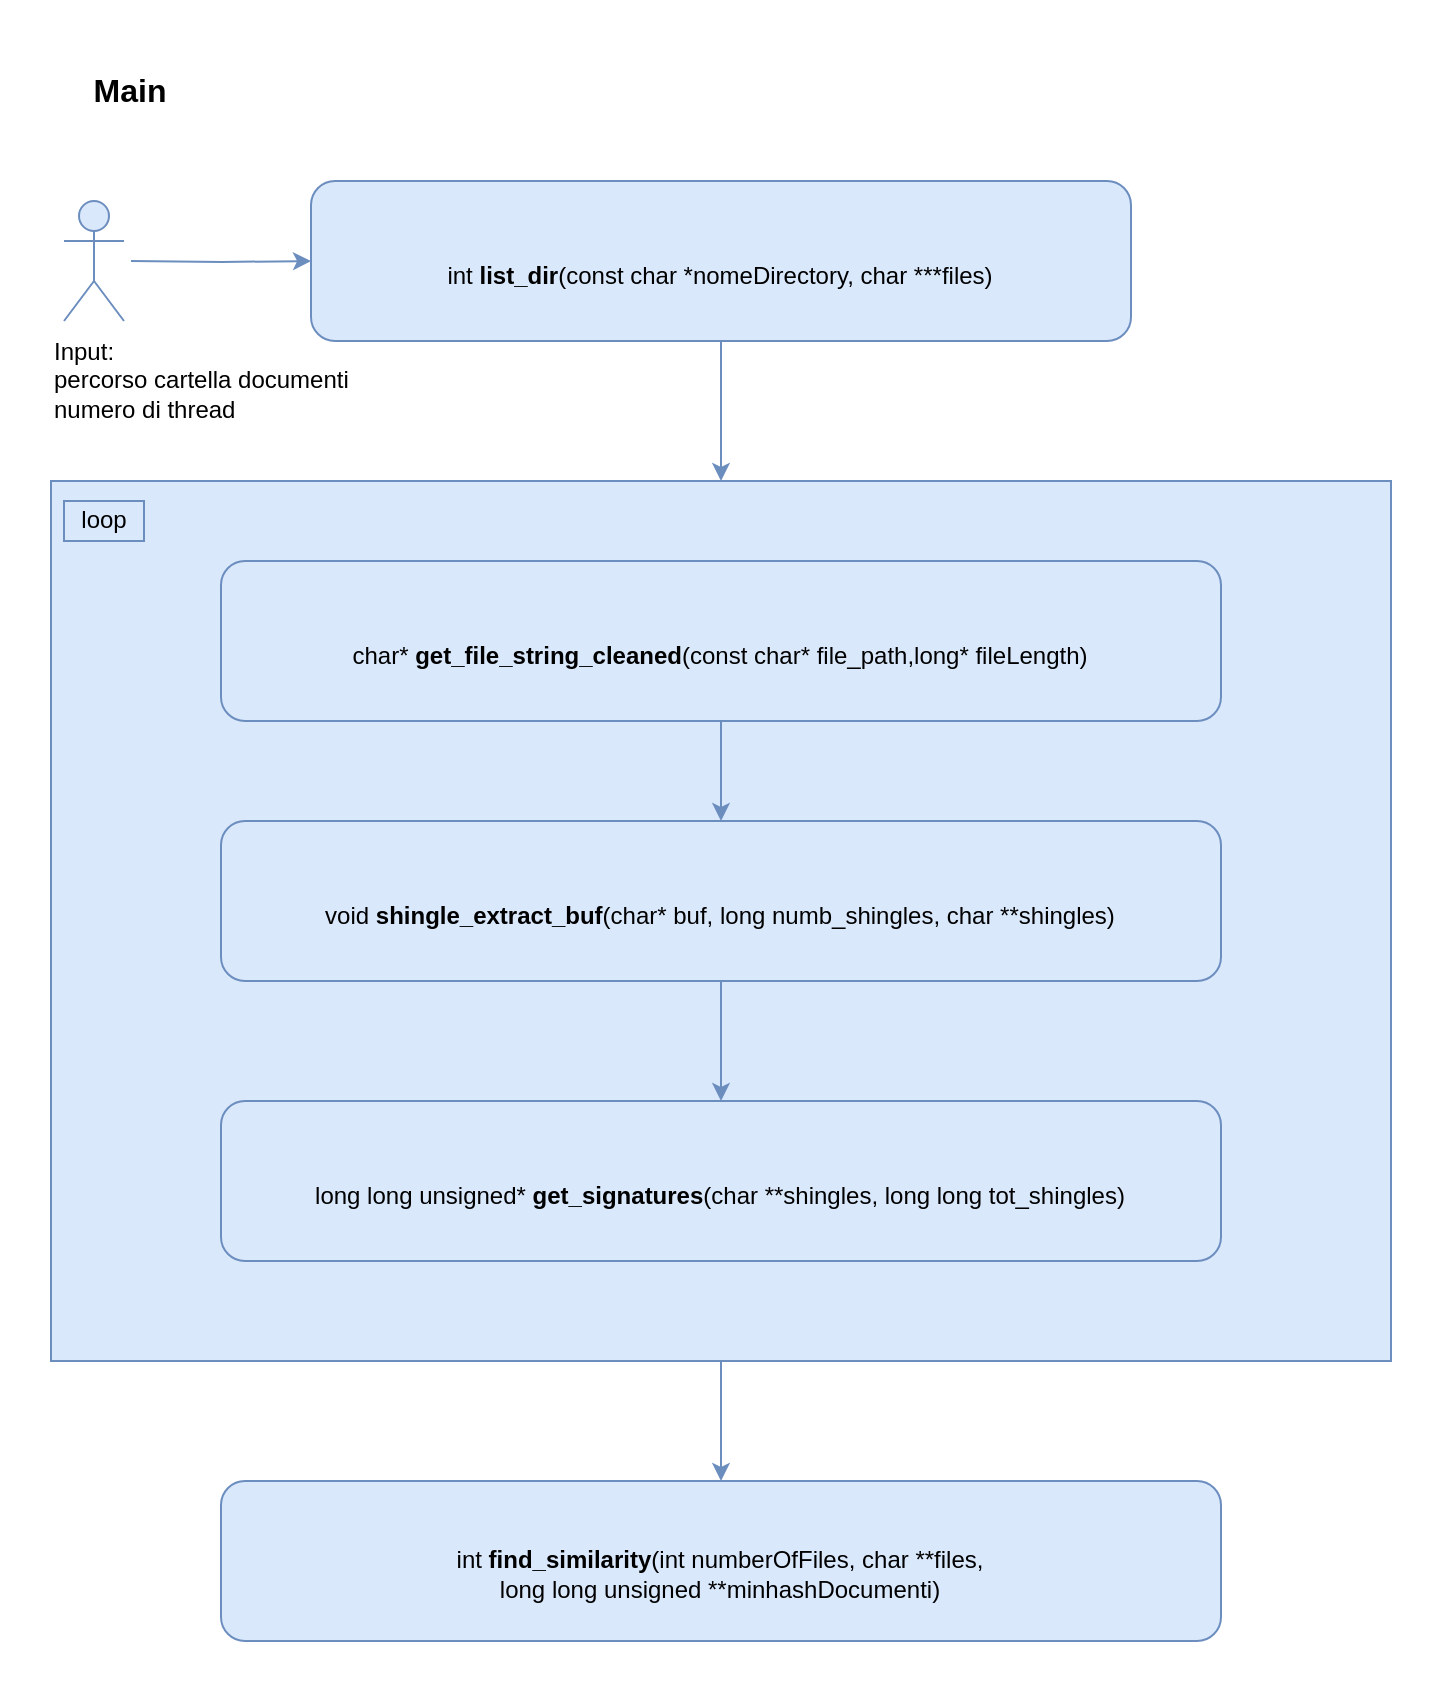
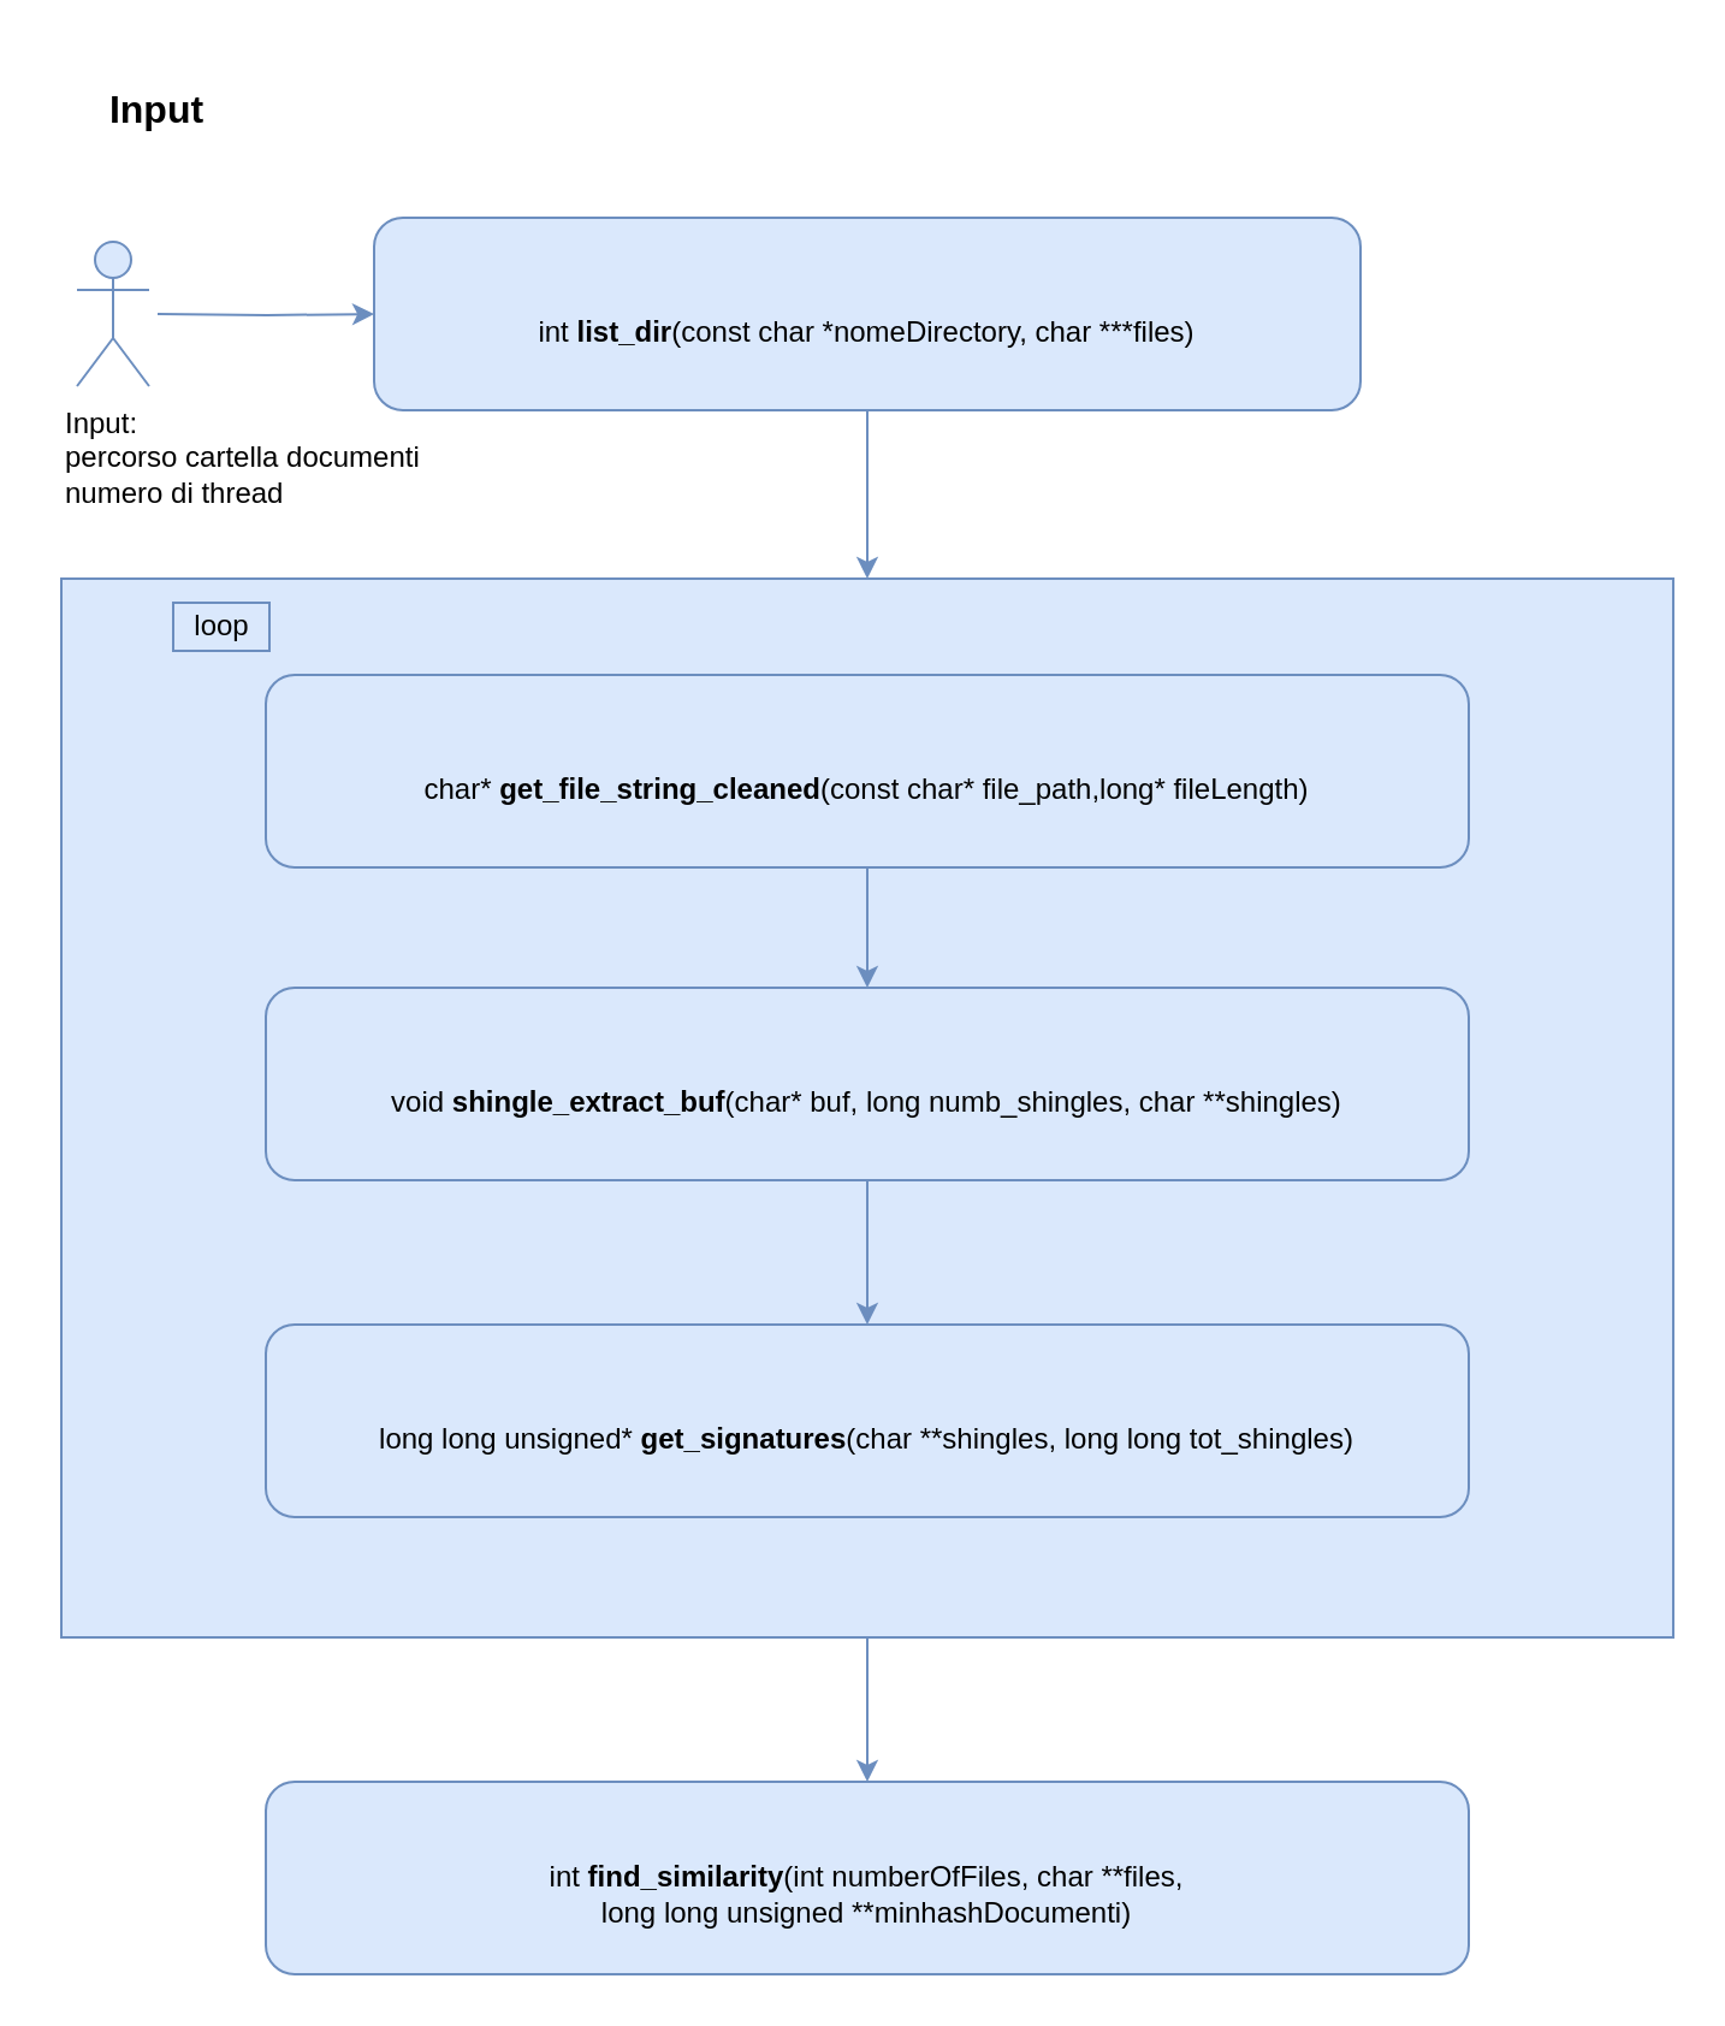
- <mxCell id="13" value="&lt;font style=&quot;font-size: 16px&quot;&gt;&lt;b&gt;Main&lt;/b&gt;&lt;/font&gt;" style="text;html=1;strokeColor=none;fillColor=none;align=center;verticalAlign=middle;whiteSpace=wrap;rounded=0;" vertex="1" parent="1"><mxGeometry x="20" y="20" width="90" height="50" as="geometry" /></mxCell>
+ <mxCell id="13" value="&lt;font style=&quot;font-size: 16px&quot;&gt;&lt;b&gt;Input&lt;/b&gt;&lt;/font&gt;" style="text;html=1;strokeColor=none;fillColor=none;align=center;verticalAlign=middle;whiteSpace=wrap;rounded=0;" vertex="1" parent="1"><mxGeometry x="20" y="20" width="90" height="50" as="geometry" /></mxCell>
- <mxCell id="12" value="loop" style="text;html=1;strokeColor=#6c8ebf;fillColor=#dae8fc;align=center;verticalAlign=middle;whiteSpace=wrap;rounded=0;" vertex="1" parent="1"><mxGeometry x="31.5" y="250" width="40" height="20" as="geometry" /></mxCell>
+ <mxCell id="12" value="loop" style="text;html=1;strokeColor=#6c8ebf;fillColor=#dae8fc;align=center;verticalAlign=middle;whiteSpace=wrap;rounded=0;" vertex="1" parent="1"><mxGeometry x="71.5" y="250" width="40" height="20" as="geometry" /></mxCell>
